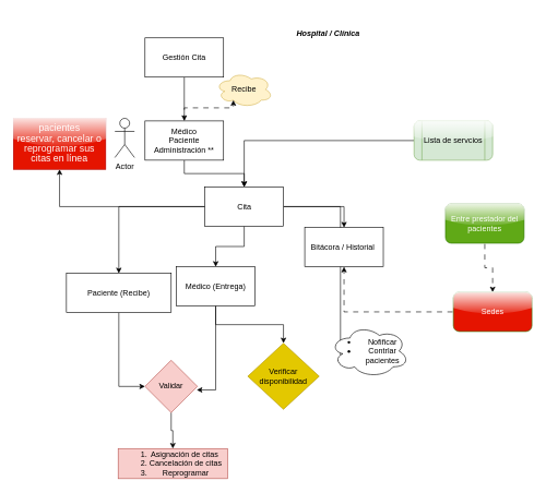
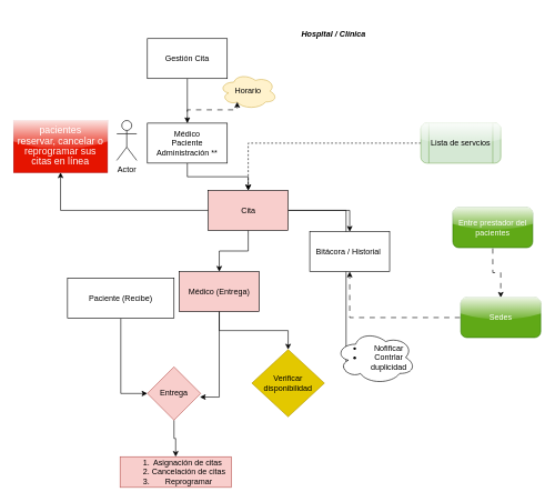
- <mxCell id="7" value="Recibe" style="ellipse;shape=cloud;whiteSpace=wrap;html=1;fillColor=#fff2cc;strokeColor=#d6b656;" vertex="1" parent="1"><mxGeometry x="329" y="109" width="87" height="54" as="geometry" /></mxCell>
+ <mxCell id="7" value="Horario" style="ellipse;shape=cloud;whiteSpace=wrap;html=1;fillColor=#fff2cc;strokeColor=#d6b656;" vertex="1" parent="1"><mxGeometry x="329" y="109" width="87" height="54" as="geometry" /></mxCell>
- <mxCell id="15" style="edgeStyle=orthogonalEdgeStyle;rounded=0;orthogonalLoop=1;jettySize=auto;html=1;" edge="1" parent="1" source="16" target="14"><mxGeometry relative="1" as="geometry" /></mxCell>
+ <mxCell id="15" style="edgeStyle=orthogonalEdgeStyle;rounded=0;orthogonalLoop=1;jettySize=auto;html=1;dashed=1;" edge="1" parent="1" source="16" target="14"><mxGeometry relative="1" as="geometry" /></mxCell>
- <mxCell id="14" value="Cita" style="rounded=0;whiteSpace=wrap;html=1;" vertex="1" parent="1"><mxGeometry x="312.5" y="285" width="120" height="60" as="geometry" /></mxCell>
+ <mxCell id="14" value="Cita" style="rounded=0;whiteSpace=wrap;html=1;fillColor=#f8cecc;" vertex="1" parent="1"><mxGeometry x="312.5" y="285" width="120" height="60" as="geometry" /></mxCell>
- <mxCell id="10" style="edgeStyle=orthogonalEdgeStyle;rounded=0;orthogonalLoop=1;jettySize=auto;html=1;" edge="1" parent="1" source="14" target="28"><mxGeometry relative="1" as="geometry" /></mxCell>
- <mxCell id="30" value="&lt;div&gt;Médico (Entrega)&lt;/div&gt;" style="rounded=0;whiteSpace=wrap;html=1;" vertex="1" parent="1"><mxGeometry x="269" y="407" width="120" height="60" as="geometry" /></mxCell>
+ <mxCell id="30" value="&lt;div&gt;Médico (Entrega)&lt;/div&gt;" style="rounded=0;whiteSpace=wrap;html=1;fillColor=#f8cecc;" vertex="1" parent="1"><mxGeometry x="269" y="407" width="120" height="60" as="geometry" /></mxCell>
- <mxCell id="21" value="Sedes" style="whiteSpace=wrap;html=1;rounded=1;fillColor=#e51400;fontColor=#ffffff;strokeColor=#2D7600;glass=1;" vertex="1" parent="1"><mxGeometry x="692" y="446" width="120" height="60" as="geometry" /></mxCell>
+ <mxCell id="21" value="Sedes" style="whiteSpace=wrap;html=1;rounded=1;fillColor=#60a917;fontColor=#ffffff;strokeColor=#2D7600;glass=1;" vertex="1" parent="1"><mxGeometry x="692" y="446" width="120" height="60" as="geometry" /></mxCell>
- <mxCell id="33" value="&lt;ul&gt;&lt;li&gt;Nofificar&lt;/li&gt;&lt;li&gt;Contrlar pacientes&lt;/li&gt;&lt;/ul&gt;" style="ellipse;shape=cloud;whiteSpace=wrap;html=1;" vertex="1" parent="1"><mxGeometry x="504" y="496" width="120" height="80" as="geometry" /></mxCell>
+ <mxCell id="33" value="&lt;ul&gt;&lt;li&gt;Nofificar&lt;/li&gt;&lt;li&gt;Contrlar duplicidad&lt;/li&gt;&lt;/ul&gt;" style="ellipse;shape=cloud;whiteSpace=wrap;html=1;" vertex="1" parent="1"><mxGeometry x="504" y="496" width="120" height="80" as="geometry" /></mxCell>
- <mxCell id="25" value="Validar" style="rhombus;whiteSpace=wrap;html=1;fillColor=#f8cecc;strokeColor=#b85450;" vertex="1" parent="1"><mxGeometry x="221" y="550" width="80" height="80" as="geometry" /></mxCell>
+ <mxCell id="25" value="Entrega" style="rhombus;whiteSpace=wrap;html=1;fillColor=#f8cecc;strokeColor=#b85450;" vertex="1" parent="1"><mxGeometry x="221" y="550" width="80" height="80" as="geometry" /></mxCell>
